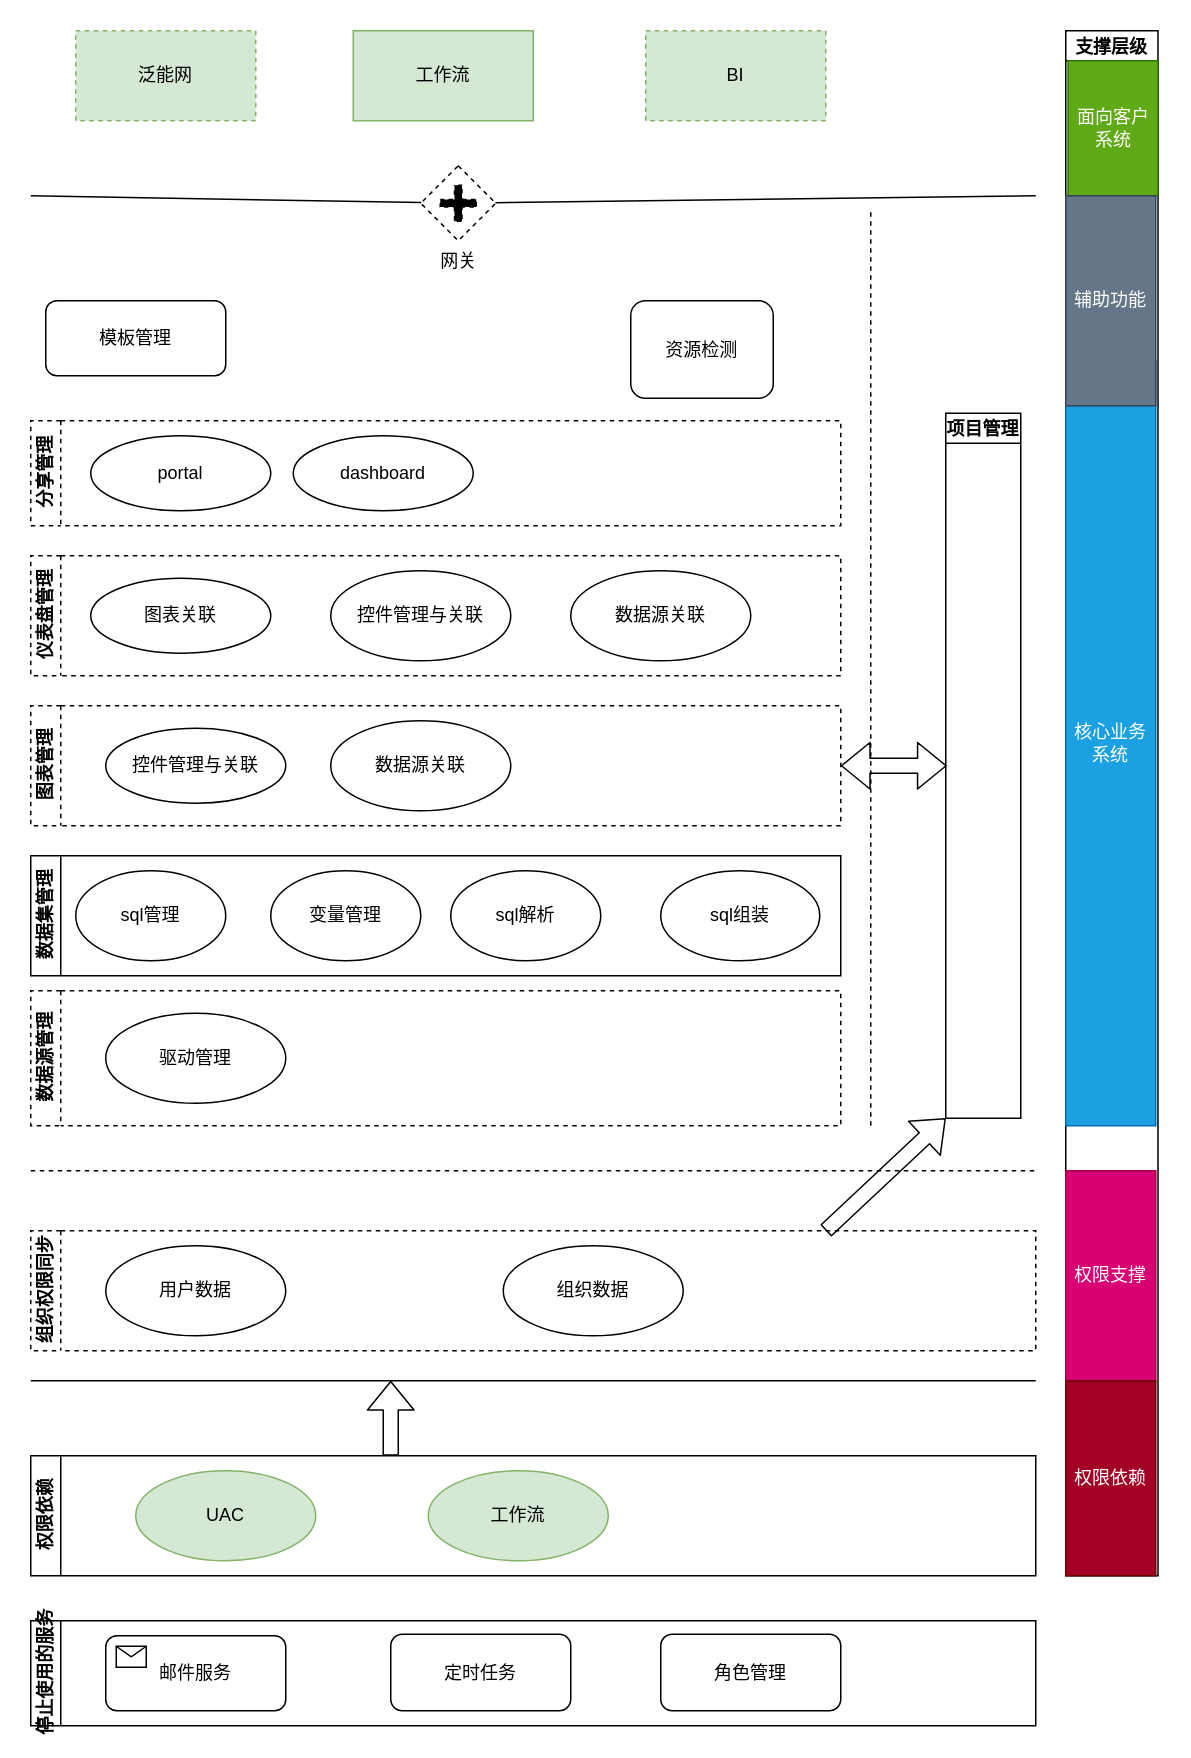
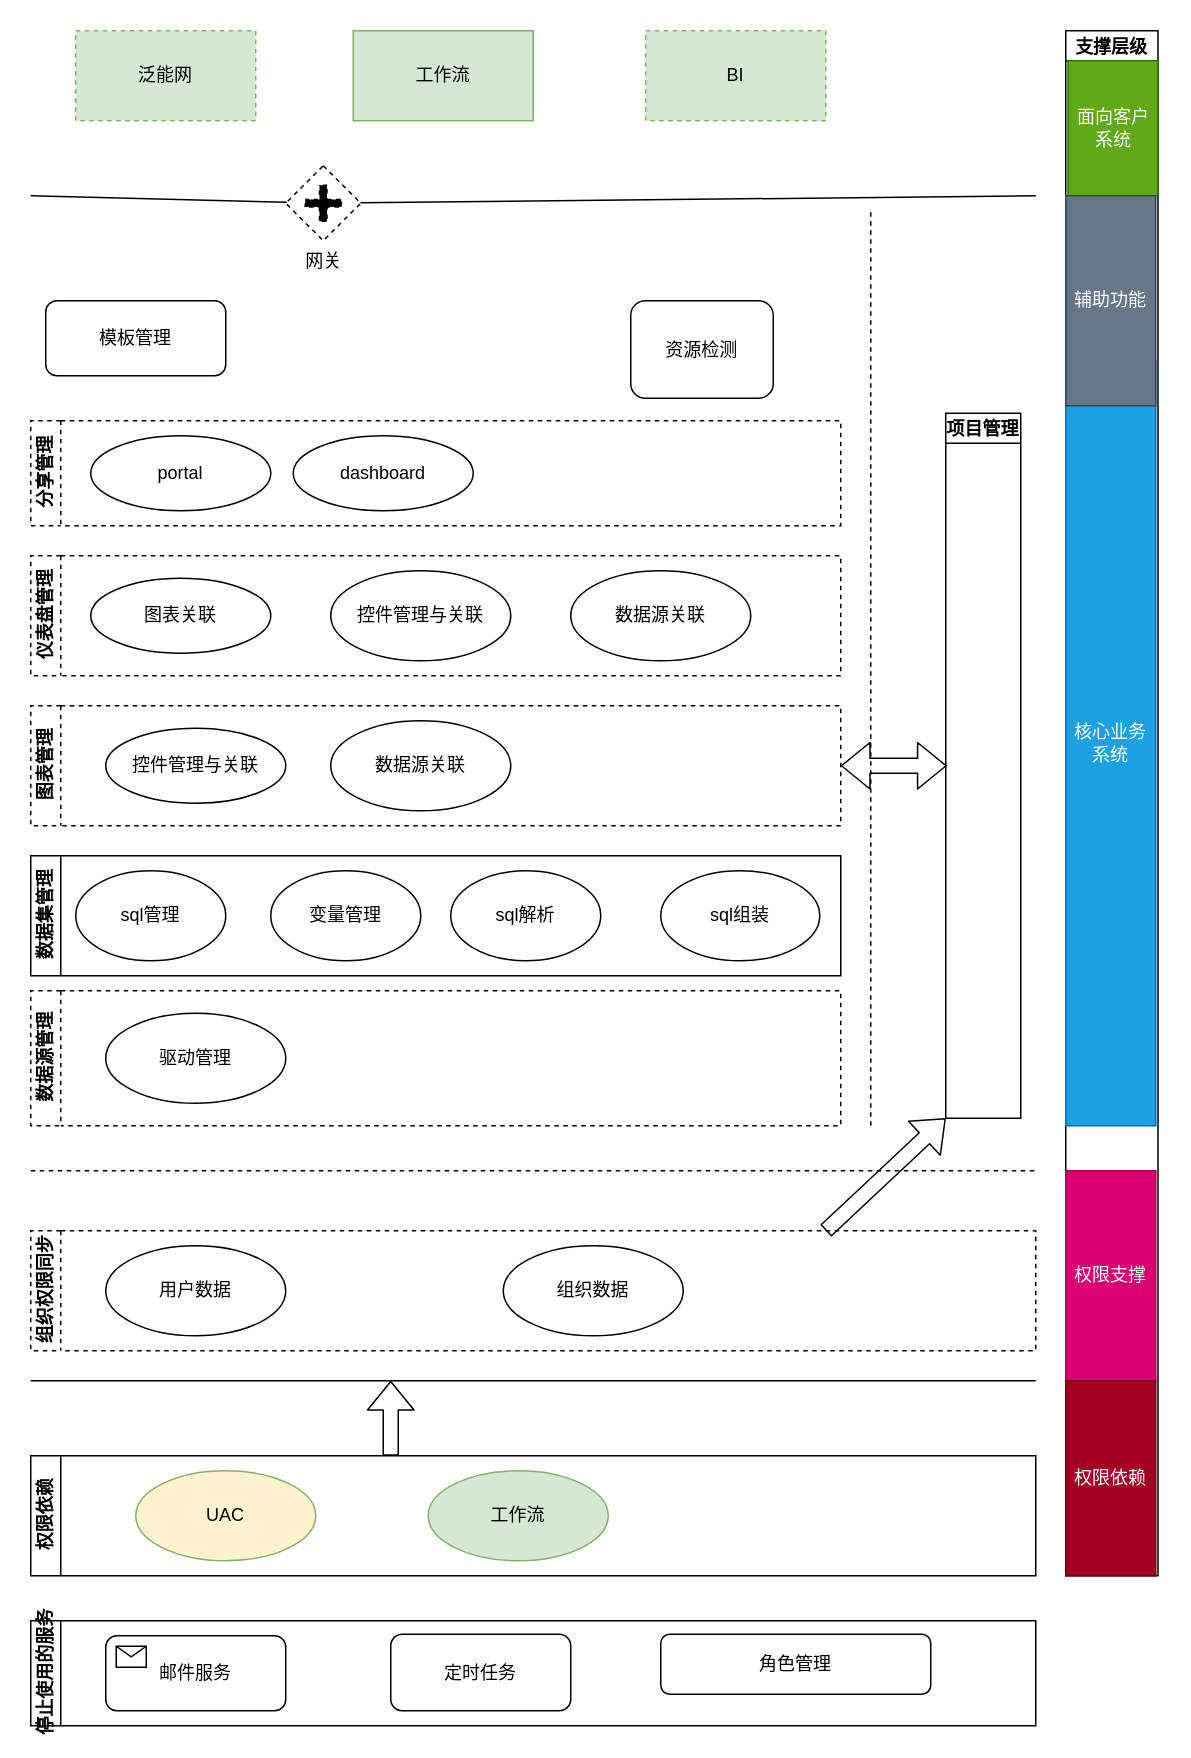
- <mxCell id="46" value="网关" style="shape=mxgraph.bpmn.shape;html=1;verticalLabelPosition=bottom;labelBackgroundColor=#ffffff;verticalAlign=top;align=center;perimeter=rhombusPerimeter;background=gateway;outlineConnect=0;outline=none;symbol=parallelGw;dashed=1;" vertex="1" parent="1"><mxGeometry x="280" y="110" width="50" height="50" as="geometry" /></mxCell>
+ <mxCell id="46" value="网关" style="shape=mxgraph.bpmn.shape;html=1;verticalLabelPosition=bottom;labelBackgroundColor=#ffffff;verticalAlign=top;align=center;perimeter=rhombusPerimeter;background=gateway;outlineConnect=0;outline=none;symbol=parallelGw;dashed=1;" vertex="1" parent="1"><mxGeometry x="190" y="110" width="50" height="50" as="geometry" /></mxCell>
- <mxCell id="29" value="UAC" style="ellipse;whiteSpace=wrap;html=1;fillColor=#d5e8d4;strokeColor=#82b366;" vertex="1" parent="28"><mxGeometry x="70" y="10" width="120" height="60" as="geometry" /></mxCell>
+ <mxCell id="29" value="UAC" style="ellipse;whiteSpace=wrap;html=1;fillColor=#fff2cc;strokeColor=#82b366;" vertex="1" parent="28"><mxGeometry x="70" y="10" width="120" height="60" as="geometry" /></mxCell>
- <mxCell id="45" value="角色管理" style="shape=ext;rounded=1;html=1;whiteSpace=wrap;" vertex="1" parent="41"><mxGeometry x="420" y="9" width="120" height="51" as="geometry" /></mxCell>
+ <mxCell id="45" value="角色管理" style="shape=ext;rounded=1;html=1;whiteSpace=wrap;" vertex="1" parent="41"><mxGeometry x="420" y="9" width="180" height="40" as="geometry" /></mxCell>
